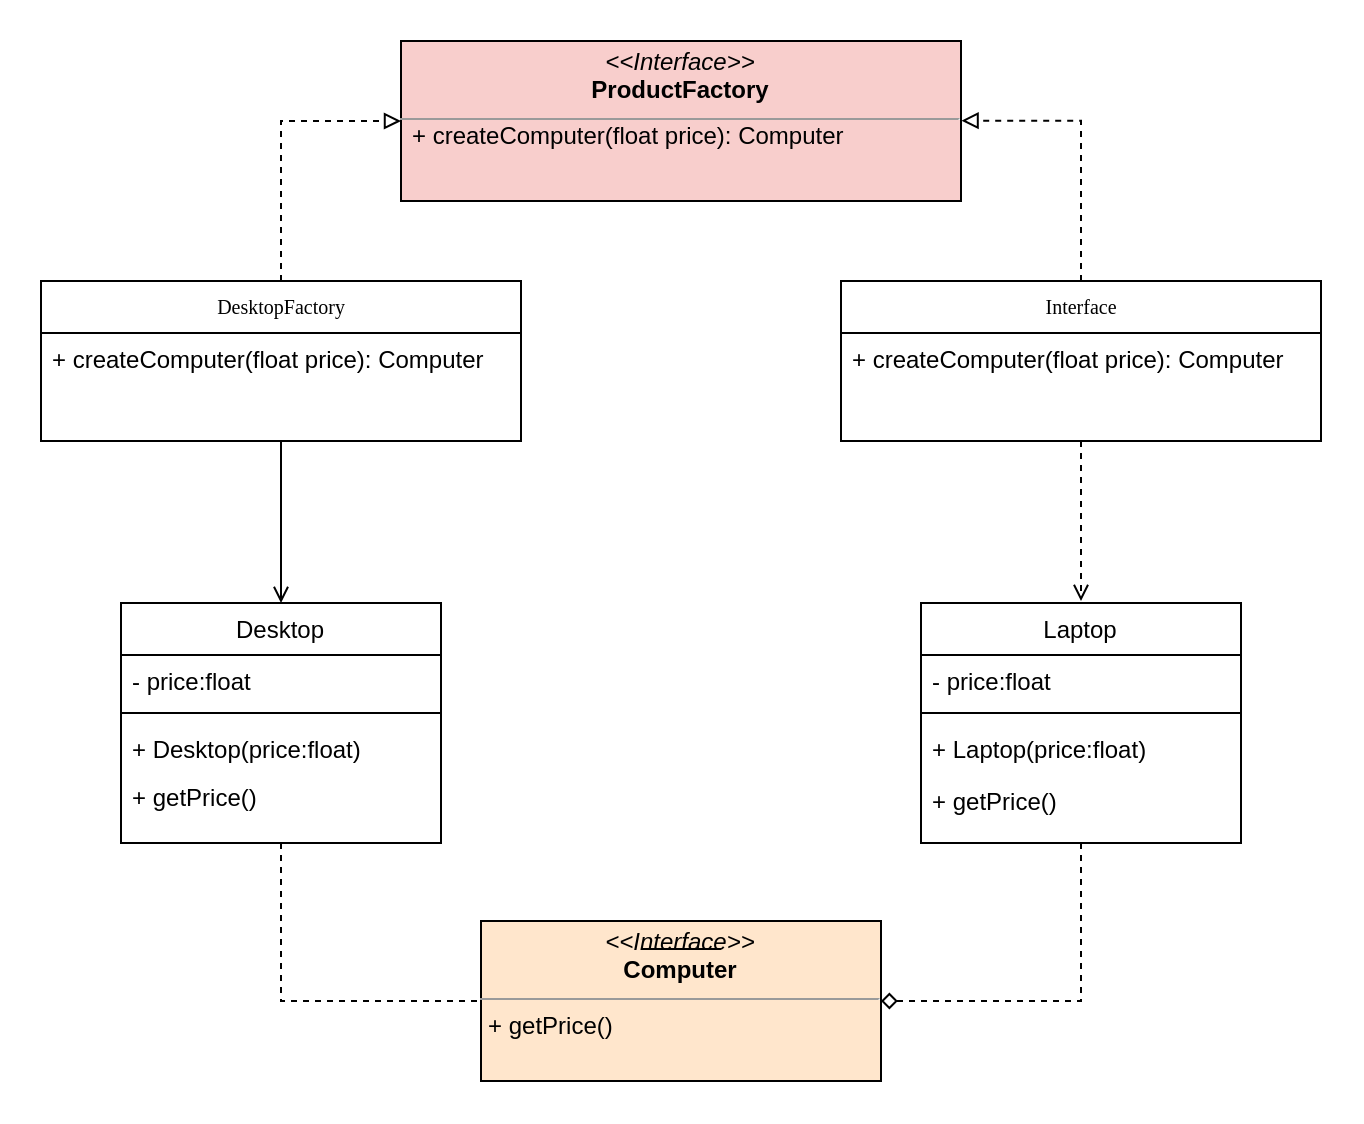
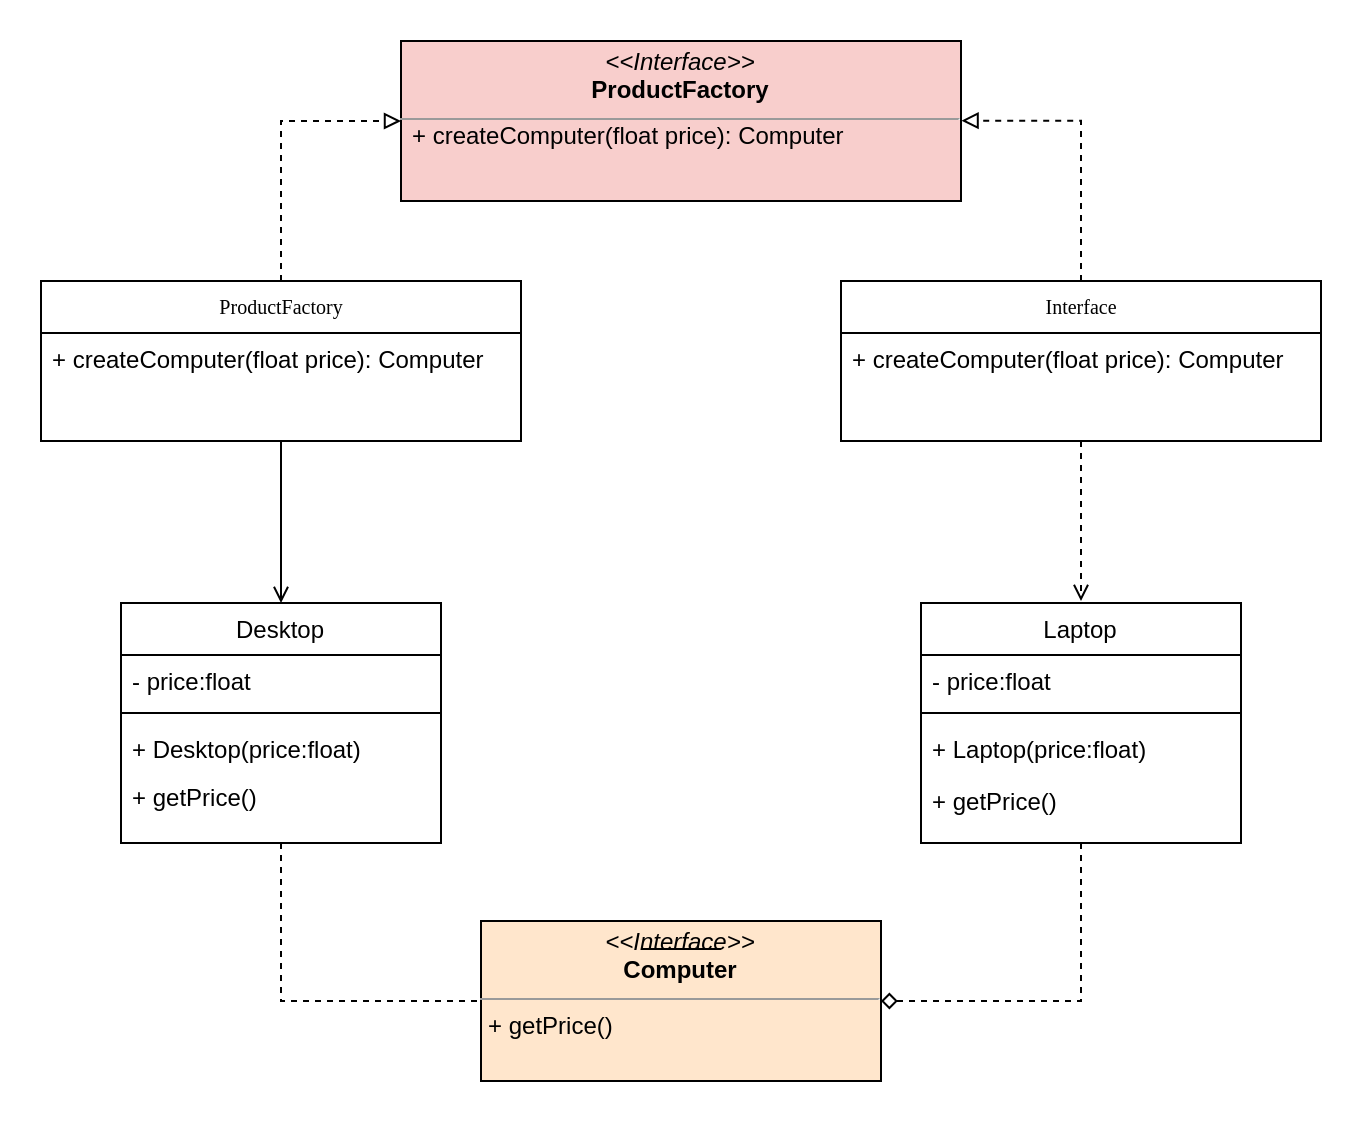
- <mxCell id="4" value="DesktopFactory" style="swimlane;html=1;fontStyle=0;childLayout=stackLayout;horizontal=1;startSize=26;fillColor=none;horizontalStack=0;resizeParent=1;resizeLast=0;collapsible=1;marginBottom=0;swimlaneFillColor=#ffffff;rounded=0;shadow=0;comic=0;labelBackgroundColor=none;strokeWidth=1;fontFamily=Verdana;fontSize=10;align=center;" parent="1" vertex="1"><mxGeometry x="20" y="140" width="240" height="80" as="geometry" /></mxCell>
+ <mxCell id="4" value="ProductFactory" style="swimlane;html=1;fontStyle=0;childLayout=stackLayout;horizontal=1;startSize=26;fillColor=none;horizontalStack=0;resizeParent=1;resizeLast=0;collapsible=1;marginBottom=0;swimlaneFillColor=#ffffff;rounded=0;shadow=0;comic=0;labelBackgroundColor=none;strokeWidth=1;fontFamily=Verdana;fontSize=10;align=center;" parent="1" vertex="1"><mxGeometry x="20" y="140" width="240" height="80" as="geometry" /></mxCell>
